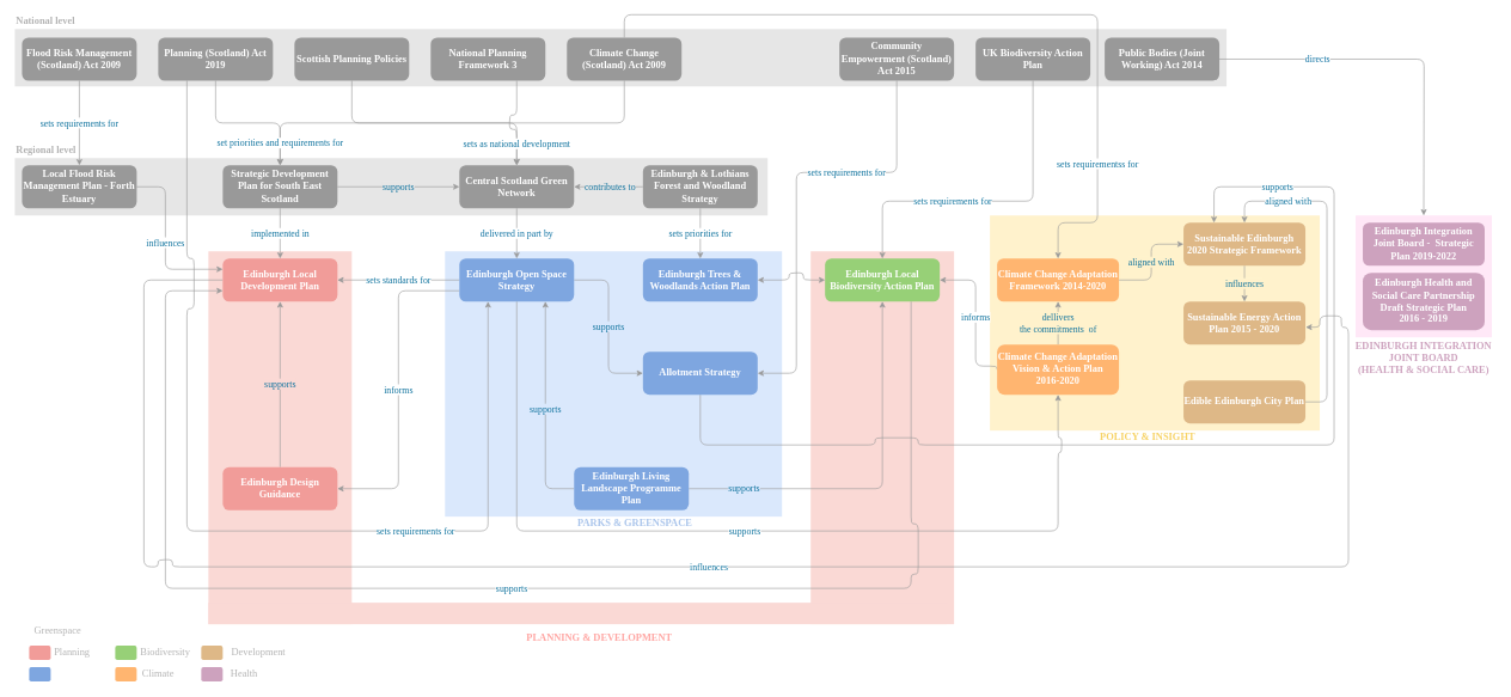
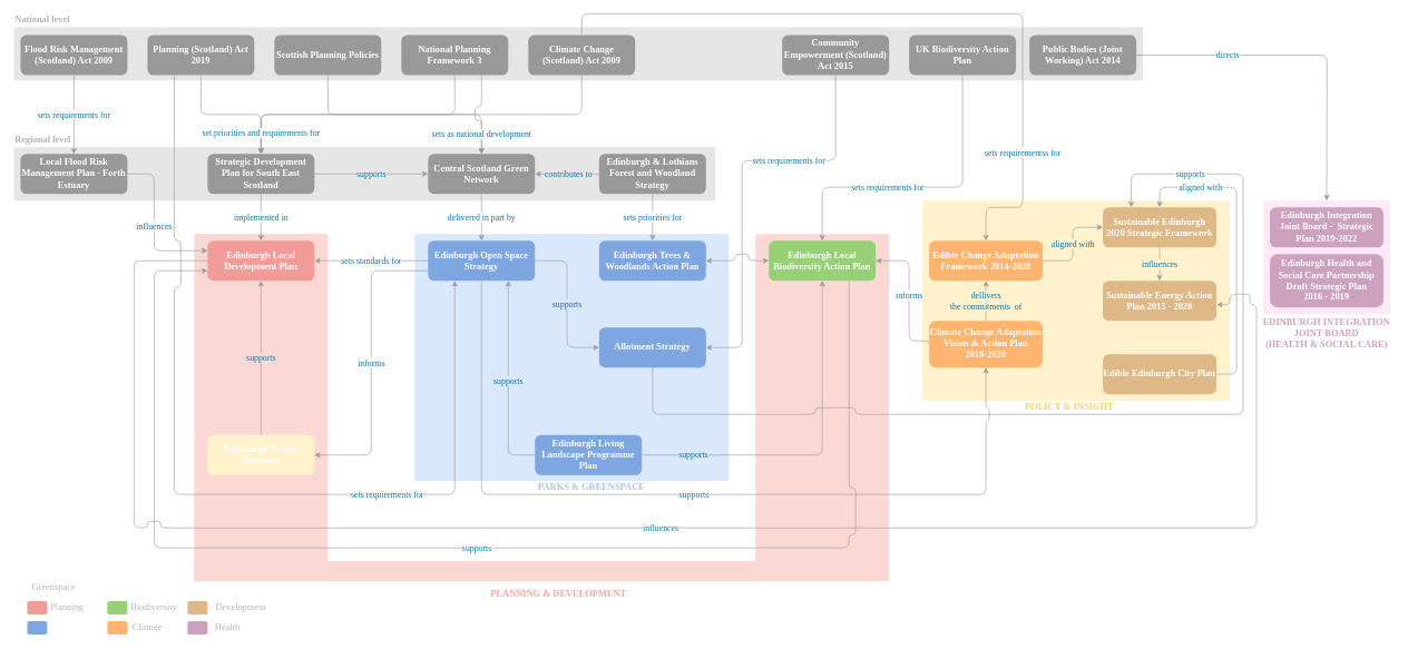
+ <mxCell id="16" style="edgeStyle=orthogonalEdgeStyle;orthogonalLoop=1;jettySize=auto;html=1;exitX=0.5;exitY=1;exitDx=0;exitDy=0;entryX=0.5;entryY=0;entryDx=0;entryDy=0;strokeColor=#999999;" parent="1" source="18" target="30" edge="1"><mxGeometry relative="1" as="geometry" /></mxCell>
- <mxCell id="53" value="Climate Change Adaptation Framework 2014-2020" style="rounded=1;fillColor=#FFB570;strokeColor=none;fontColor=#FFFFFF;fontStyle=1;fontFamily=Tahoma;fontSize=14;whiteSpace=wrap;" parent="1" vertex="1"><mxGeometry x="1390" y="360" width="170" height="60" as="geometry" /></mxCell>
+ <mxCell id="53" value="Edible Change Adaptation Framework 2014-2020" style="rounded=1;fillColor=#FFB570;strokeColor=none;fontColor=#FFFFFF;fontStyle=1;fontFamily=Tahoma;fontSize=14;whiteSpace=wrap;" parent="1" vertex="1"><mxGeometry x="1390" y="360" width="170" height="60" as="geometry" /></mxCell>
- <mxCell id="63" value="Edinburgh Design Guidance" style="rounded=1;fillColor=#F19C99;strokeColor=none;fontColor=#FFFFFF;fontStyle=1;fontFamily=Tahoma;fontSize=14;whiteSpace=wrap;" parent="1" vertex="1"><mxGeometry x="310" y="651" width="160" height="60" as="geometry" /></mxCell>
+ <mxCell id="63" value="Edinburgh Design Guidance" style="rounded=1;fillColor=#fff2cc;strokeColor=none;fontColor=#FFFFFF;fontStyle=1;fontFamily=Tahoma;fontSize=14;whiteSpace=wrap;" parent="1" vertex="1"><mxGeometry x="310" y="651" width="160" height="60" as="geometry" /></mxCell>
